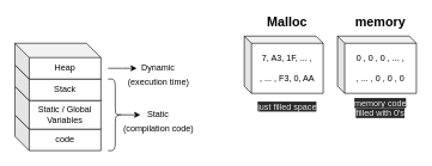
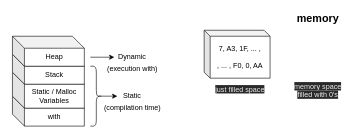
- <mxCell id="16" value="&lt;h2&gt;Malloc&lt;/h2&gt;" style="text;html=1;strokeColor=none;fillColor=none;align=center;verticalAlign=middle;whiteSpace=wrap;rounded=0;" vertex="1" parent="1"><mxGeometry x="350" y="20" width="100" height="20" as="geometry" /></mxCell>
- <mxCell id="13" value="0 , 0 , 0 , ... ,&lt;br&gt;&lt;br&gt;, ... , 0 , 0 , 0" style="shape=cube;whiteSpace=wrap;html=1;boundedLbl=1;backgroundOutline=1;darkOpacity=0.05;darkOpacity2=0.1;size=10;" vertex="1" parent="1"><mxGeometry x="470" y="50" width="110" height="80" as="geometry" /></mxCell>
- <mxCell id="14" value="7, A3, 1F, ... ,&lt;br&gt;&lt;br&gt;, ... , F3, 0, AA" style="shape=cube;whiteSpace=wrap;html=1;boundedLbl=1;backgroundOutline=1;darkOpacity=0.05;darkOpacity2=0.1;size=10;" vertex="1" parent="1"><mxGeometry x="340" y="50" width="110" height="80" as="geometry" /></mxCell>
+ <mxCell id="14" value="7, A3, 1F, ... ,&lt;br&gt;&lt;br&gt;, ... , F0, 0, AA" style="shape=cube;whiteSpace=wrap;html=1;boundedLbl=1;backgroundOutline=1;darkOpacity=0.05;darkOpacity2=0.1;size=10;" vertex="1" parent="1"><mxGeometry x="340" y="50" width="110" height="80" as="geometry" /></mxCell>
- <mxCell id="11" value="(execution time)" style="text;html=1;strokeColor=none;fillColor=none;align=center;verticalAlign=middle;whiteSpace=wrap;rounded=0;" vertex="1" parent="1"><mxGeometry x="173.75" y="105" width="92.5" height="20" as="geometry" /></mxCell>
+ <mxCell id="11" value="(execution with)" style="text;html=1;strokeColor=none;fillColor=none;align=center;verticalAlign=middle;whiteSpace=wrap;rounded=0;" vertex="1" parent="1"><mxGeometry x="173.75" y="105" width="92.5" height="20" as="geometry" /></mxCell>
- <mxCell id="18" value="&lt;span style=&quot;color: rgb(240 , 240 , 240) ; font-family: &amp;#34;helvetica&amp;#34; ; font-size: 12px ; font-style: normal ; font-weight: 400 ; letter-spacing: normal ; text-indent: 0px ; text-transform: none ; word-spacing: 0px ; background-color: rgb(42 , 42 , 42) ; display: inline ; float: none&quot;&gt;memory code&lt;br&gt;filled with 0's&lt;/span&gt;" style="text;whiteSpace=wrap;html=1;align=center;" vertex="1" parent="1"><mxGeometry x="480" y="130" width="100" height="40" as="geometry" /></mxCell>
+ <mxCell id="18" value="&lt;span style=&quot;color: rgb(240 , 240 , 240) ; font-family: &amp;#34;helvetica&amp;#34; ; font-size: 12px ; font-style: normal ; font-weight: 400 ; letter-spacing: normal ; text-indent: 0px ; text-transform: none ; word-spacing: 0px ; background-color: rgb(42 , 42 , 42) ; display: inline ; float: none&quot;&gt;memory space&lt;br&gt;filled with 0's&lt;/span&gt;" style="text;whiteSpace=wrap;html=1;align=center;" vertex="1" parent="1"><mxGeometry x="480" y="130" width="100" height="40" as="geometry" /></mxCell>
- <mxCell id="3" value="Static / Global&lt;br&gt;Variables" style="shape=cube;whiteSpace=wrap;html=1;boundedLbl=1;backgroundOutline=1;darkOpacity=0.05;darkOpacity2=0.1;size=20;" vertex="1" parent="1"><mxGeometry x="20" y="120" width="120" height="60" as="geometry" /></mxCell>
+ <mxCell id="3" value="Static / Malloc&lt;br&gt;Variables" style="shape=cube;whiteSpace=wrap;html=1;boundedLbl=1;backgroundOutline=1;darkOpacity=0.05;darkOpacity2=0.1;size=20;" vertex="1" parent="1"><mxGeometry x="20" y="120" width="120" height="60" as="geometry" /></mxCell>
- <mxCell id="12" value="(compilation code)" style="text;html=1;strokeColor=none;fillColor=none;align=center;verticalAlign=middle;whiteSpace=wrap;rounded=0;" vertex="1" parent="1"><mxGeometry x="167.5" y="170" width="105" height="20" as="geometry" /></mxCell>
+ <mxCell id="12" value="(compilation time)" style="text;html=1;strokeColor=none;fillColor=none;align=center;verticalAlign=middle;whiteSpace=wrap;rounded=0;" vertex="1" parent="1"><mxGeometry x="167.5" y="170" width="105" height="20" as="geometry" /></mxCell>
- <mxCell id="2" value="code" style="shape=cube;whiteSpace=wrap;html=1;boundedLbl=1;backgroundOutline=1;darkOpacity=0.05;darkOpacity2=0.1;" vertex="1" parent="1"><mxGeometry x="20" y="160" width="120" height="50" as="geometry" /></mxCell>
+ <mxCell id="2" value="with" style="shape=cube;whiteSpace=wrap;html=1;boundedLbl=1;backgroundOutline=1;darkOpacity=0.05;darkOpacity2=0.1;" vertex="1" parent="1"><mxGeometry x="20" y="160" width="120" height="50" as="geometry" /></mxCell>
